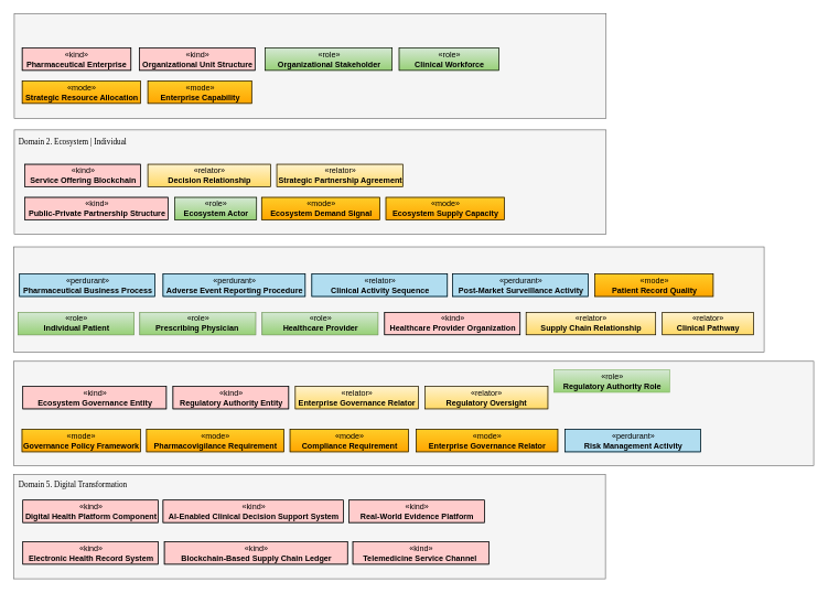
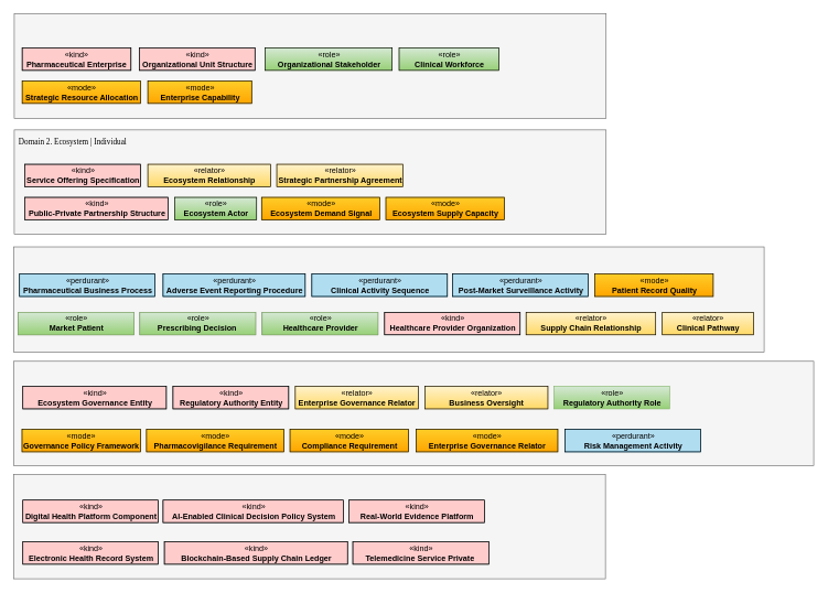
- <mxCell id="28" value="&lt;span&gt;«kind»&lt;br&gt;&lt;b&gt;Service Offering Blockchain&lt;/b&gt;&lt;/span&gt;" style="html=1;fillColor=none;labelBackgroundColor=none;" parent="27" vertex="1"><mxGeometry width="175" height="34" as="geometry" /></mxCell>
+ <mxCell id="28" value="&lt;span&gt;«kind»&lt;br&gt;&lt;b&gt;Service Offering Specification&lt;/b&gt;&lt;/span&gt;" style="html=1;fillColor=none;labelBackgroundColor=none;" parent="27" vertex="1"><mxGeometry width="175" height="34" as="geometry" /></mxCell>
- <mxCell id="26" value="&lt;span&gt;«relator»&lt;br&gt;&lt;b&gt;Decision Relationship&lt;/b&gt;&lt;/span&gt;" style="html=1;fillColor=none;labelBackgroundColor=none;" parent="25" vertex="1"><mxGeometry width="186" height="34" as="geometry" /></mxCell>
+ <mxCell id="26" value="&lt;span&gt;«relator»&lt;br&gt;&lt;b&gt;Ecosystem Relationship&lt;/b&gt;&lt;/span&gt;" style="html=1;fillColor=none;labelBackgroundColor=none;" parent="25" vertex="1"><mxGeometry width="186" height="34" as="geometry" /></mxCell>
- <mxCell id="42" value="&lt;span&gt;«relator»&lt;br&gt;&lt;b&gt;Clinical Activity Sequence&lt;/b&gt;&lt;/span&gt;" style="html=1;fillColor=none;labelBackgroundColor=none;" parent="41" vertex="1"><mxGeometry width="205" height="34" as="geometry" /></mxCell>
+ <mxCell id="42" value="&lt;span&gt;«perdurant»&lt;br&gt;&lt;b&gt;Clinical Activity Sequence&lt;/b&gt;&lt;/span&gt;" style="html=1;fillColor=none;labelBackgroundColor=none;" parent="41" vertex="1"><mxGeometry width="205" height="34" as="geometry" /></mxCell>
- <mxCell id="44" value="&lt;span&gt;«role»&lt;br&gt;&lt;b&gt;Individual Patient&lt;/b&gt;&lt;/span&gt;" style="html=1;fillColor=#d5e8d4;labelBackgroundColor=none;gradientColor=#97d077;strokeColor=#82b366;" parent="43" vertex="1"><mxGeometry width="175" height="34" as="geometry" /></mxCell>
+ <mxCell id="44" value="&lt;span&gt;«role»&lt;br&gt;&lt;b&gt;Market Patient&lt;/b&gt;&lt;/span&gt;" style="html=1;fillColor=#d5e8d4;labelBackgroundColor=none;gradientColor=#97d077;strokeColor=#82b366;" parent="43" vertex="1"><mxGeometry width="175" height="34" as="geometry" /></mxCell>
- <mxCell id="48" value="&lt;span&gt;«role»&lt;br&gt;&lt;b&gt;Prescribing Physician&amp;nbsp;&lt;/b&gt;&lt;/span&gt;" style="html=1;fillColor=#d5e8d4;labelBackgroundColor=none;gradientColor=#97d077;strokeColor=#82b366;" parent="47" vertex="1"><mxGeometry width="175" height="34" as="geometry" /></mxCell>
+ <mxCell id="48" value="&lt;span&gt;«role»&lt;br&gt;&lt;b&gt;Prescribing Decision&amp;nbsp;&lt;/b&gt;&lt;/span&gt;" style="html=1;fillColor=#d5e8d4;labelBackgroundColor=none;gradientColor=#97d077;strokeColor=#82b366;" parent="47" vertex="1"><mxGeometry width="175" height="34" as="geometry" /></mxCell>
- <mxCell id="57" value="&lt;span&gt;«role»&lt;br&gt;&lt;b&gt;Regulatory Authority Role&lt;/b&gt;&lt;/span&gt;" style="html=1;fillColor=#d5e8d4;labelBackgroundColor=none;gradientColor=#97d077;strokeColor=#82b366;" parent="1" vertex="1"><mxGeometry x="837" y="559" width="175" height="34" as="geometry" /></mxCell>
+ <mxCell id="57" value="&lt;span&gt;«role»&lt;br&gt;&lt;b&gt;Regulatory Authority Role&lt;/b&gt;&lt;/span&gt;" style="html=1;fillColor=#d5e8d4;labelBackgroundColor=none;gradientColor=#97d077;strokeColor=#82b366;" parent="1" vertex="1"><mxGeometry x="837" y="584" width="175" height="34" as="geometry" /></mxCell>
- <mxCell id="16" value="&lt;span&gt;«relator»&lt;br&gt;&lt;b&gt;Regulatory Oversight&lt;/b&gt;&lt;/span&gt;" style="html=1;fillColor=none;labelBackgroundColor=none;" parent="15" vertex="1"><mxGeometry width="186" height="34" as="geometry" /></mxCell>
+ <mxCell id="16" value="&lt;span&gt;«relator»&lt;br&gt;&lt;b&gt;Business Oversight&lt;/b&gt;&lt;/span&gt;" style="html=1;fillColor=none;labelBackgroundColor=none;" parent="15" vertex="1"><mxGeometry width="186" height="34" as="geometry" /></mxCell>
- <mxCell id="8" value="Domain 5. Digital Transformation" style="text;html=1;align=left;verticalAlign=middle;whiteSpace=wrap;rounded=0;fontFamily=Times New Roman;" parent="1" vertex="1"><mxGeometry x="26" y="718" width="244" height="30" as="geometry" /></mxCell>
- <mxCell id="73" value="&lt;span&gt;«kind»&lt;br&gt;&lt;b&gt;AI-Enabled Clinical Decision Support System&lt;/b&gt;&lt;/span&gt;" style="html=1;fillColor=none;labelBackgroundColor=none;" parent="72" vertex="1"><mxGeometry width="273" height="34" as="geometry" /></mxCell>
+ <mxCell id="73" value="&lt;span&gt;«kind»&lt;br&gt;&lt;b&gt;AI-Enabled Clinical Decision Policy System&lt;/b&gt;&lt;/span&gt;" style="html=1;fillColor=none;labelBackgroundColor=none;" parent="72" vertex="1"><mxGeometry width="273" height="34" as="geometry" /></mxCell>
- <mxCell id="85" value="&lt;span&gt;«kind»&lt;/span&gt;&lt;div&gt;&lt;span&gt;&lt;span style=&quot;white-space-collapse: collapse;&quot;&gt;&lt;b&gt;Telemedicine Service Channel&amp;nbsp;&lt;/b&gt;&lt;/span&gt;&lt;/span&gt;&lt;/div&gt;" style="html=1;fillColor=none;labelBackgroundColor=none;" parent="84" vertex="1"><mxGeometry width="206" height="34" as="geometry" /></mxCell>
+ <mxCell id="85" value="&lt;span&gt;«kind»&lt;/span&gt;&lt;div&gt;&lt;span&gt;&lt;span style=&quot;white-space-collapse: collapse;&quot;&gt;&lt;b&gt;Telemedicine Service Private&amp;nbsp;&lt;/b&gt;&lt;/span&gt;&lt;/span&gt;&lt;/div&gt;" style="html=1;fillColor=none;labelBackgroundColor=none;" parent="84" vertex="1"><mxGeometry width="206" height="34" as="geometry" /></mxCell>
